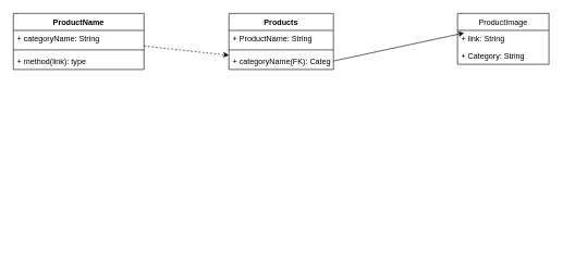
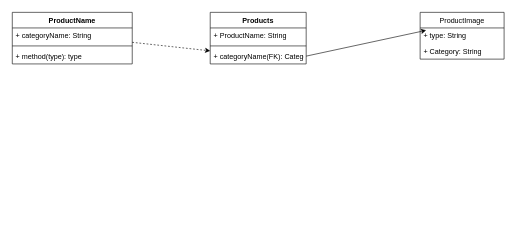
- <mxCell id="12" value="+ link: String" style="text;strokeColor=none;fillColor=none;align=left;verticalAlign=top;spacingLeft=4;spacingRight=4;overflow=hidden;rotatable=0;points=[[0,0.5],[1,0.5]];portConstraint=eastwest;" vertex="1" parent="11"><mxGeometry y="26" width="140" height="26" as="geometry" /></mxCell>
+ <mxCell id="12" value="+ type: String" style="text;strokeColor=none;fillColor=none;align=left;verticalAlign=top;spacingLeft=4;spacingRight=4;overflow=hidden;rotatable=0;points=[[0,0.5],[1,0.5]];portConstraint=eastwest;" vertex="1" parent="11"><mxGeometry y="26" width="140" height="26" as="geometry" /></mxCell>
- <mxCell id="6" value="+ method(link): type" style="text;strokeColor=none;fillColor=none;align=left;verticalAlign=top;spacingLeft=4;spacingRight=4;overflow=hidden;rotatable=0;points=[[0,0.5],[1,0.5]];portConstraint=eastwest;" vertex="1" parent="3"><mxGeometry y="60" width="200" height="26" as="geometry" /></mxCell>
+ <mxCell id="6" value="+ method(type): type" style="text;strokeColor=none;fillColor=none;align=left;verticalAlign=top;spacingLeft=4;spacingRight=4;overflow=hidden;rotatable=0;points=[[0,0.5],[1,0.5]];portConstraint=eastwest;" vertex="1" parent="3"><mxGeometry y="60" width="200" height="26" as="geometry" /></mxCell>
